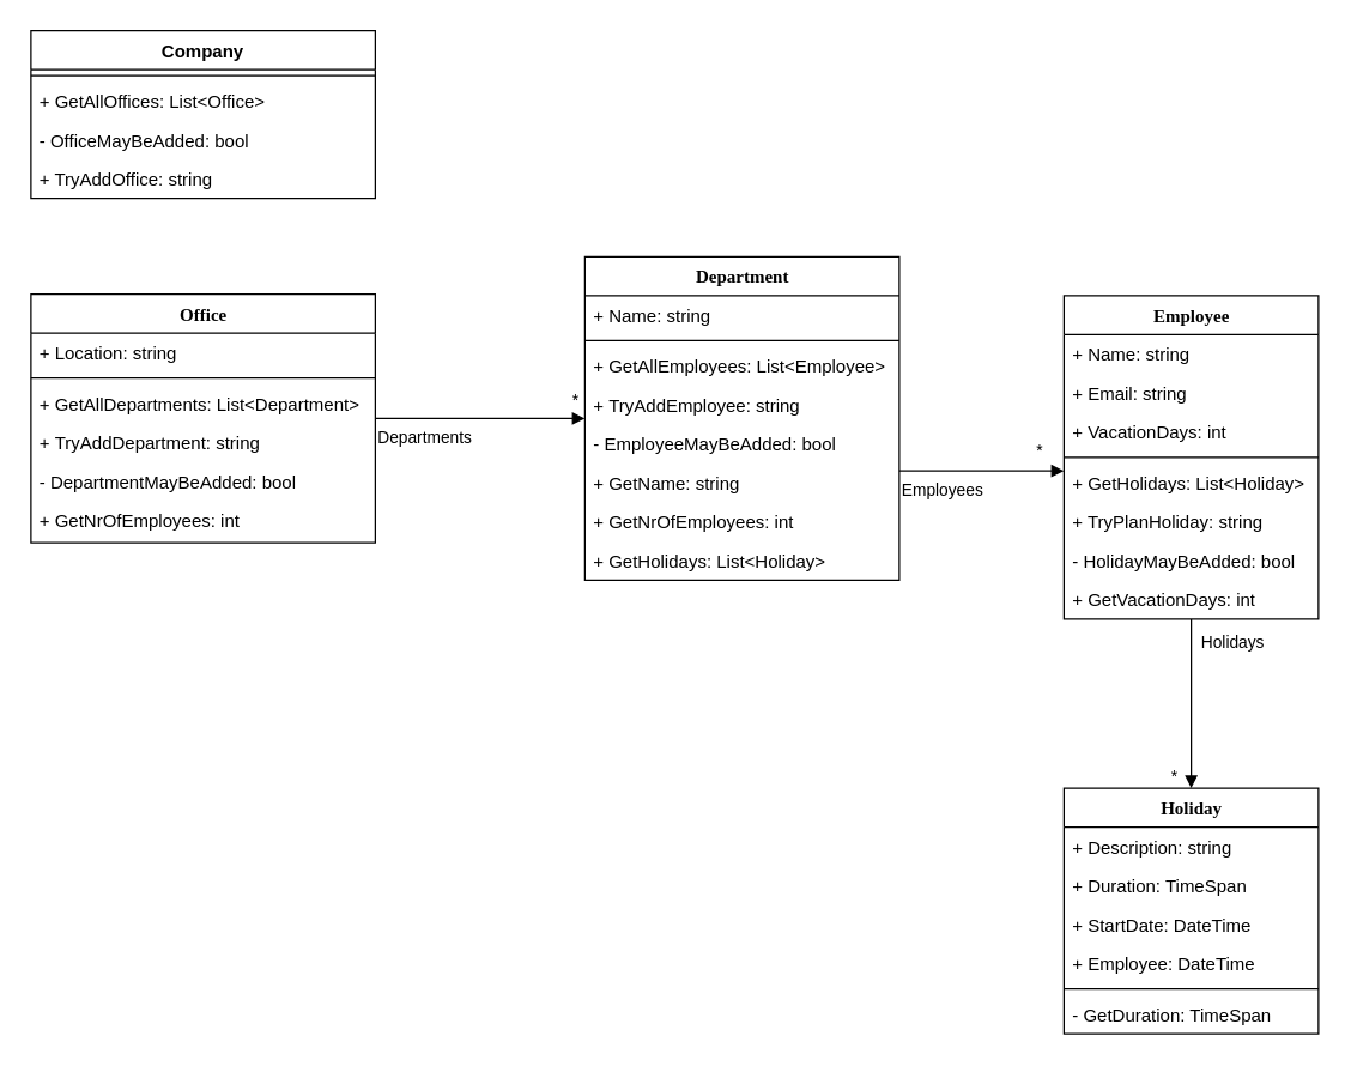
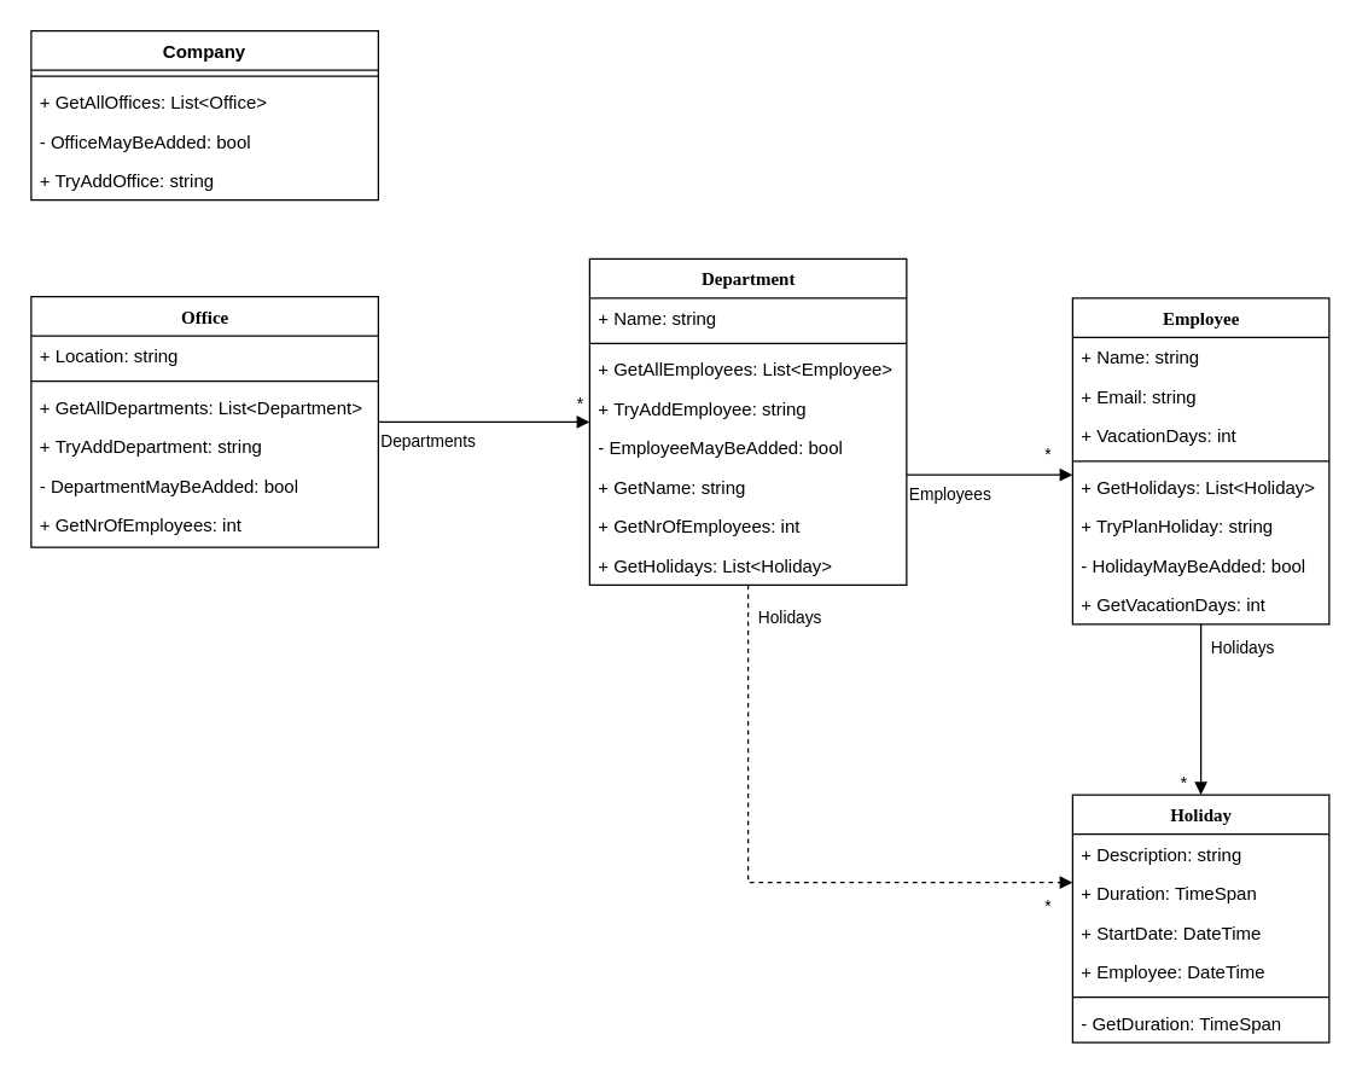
+ <mxCell id="45" value="Holidays" style="endArrow=block;endFill=1;html=1;edgeStyle=orthogonalEdgeStyle;align=left;verticalAlign=top;rounded=0;dashed=1;" parent="1" source="9" target="27" edge="1"><mxGeometry x="-0.956" y="5" relative="1" as="geometry"><mxPoint x="720" y="435" as="sourcePoint" /><mxPoint x="620" y="512" as="targetPoint" /><mxPoint as="offset" /><Array as="points"><mxPoint x="495" y="584" /></Array></mxGeometry></mxCell>
+ <mxCell id="46" value="*" style="edgeLabel;resizable=0;html=1;align=left;verticalAlign=bottom;" parent="45" connectable="0" vertex="1"><mxGeometry x="-1" relative="1" as="geometry"><mxPoint x="195" y="221" as="offset" /></mxGeometry></mxCell>
